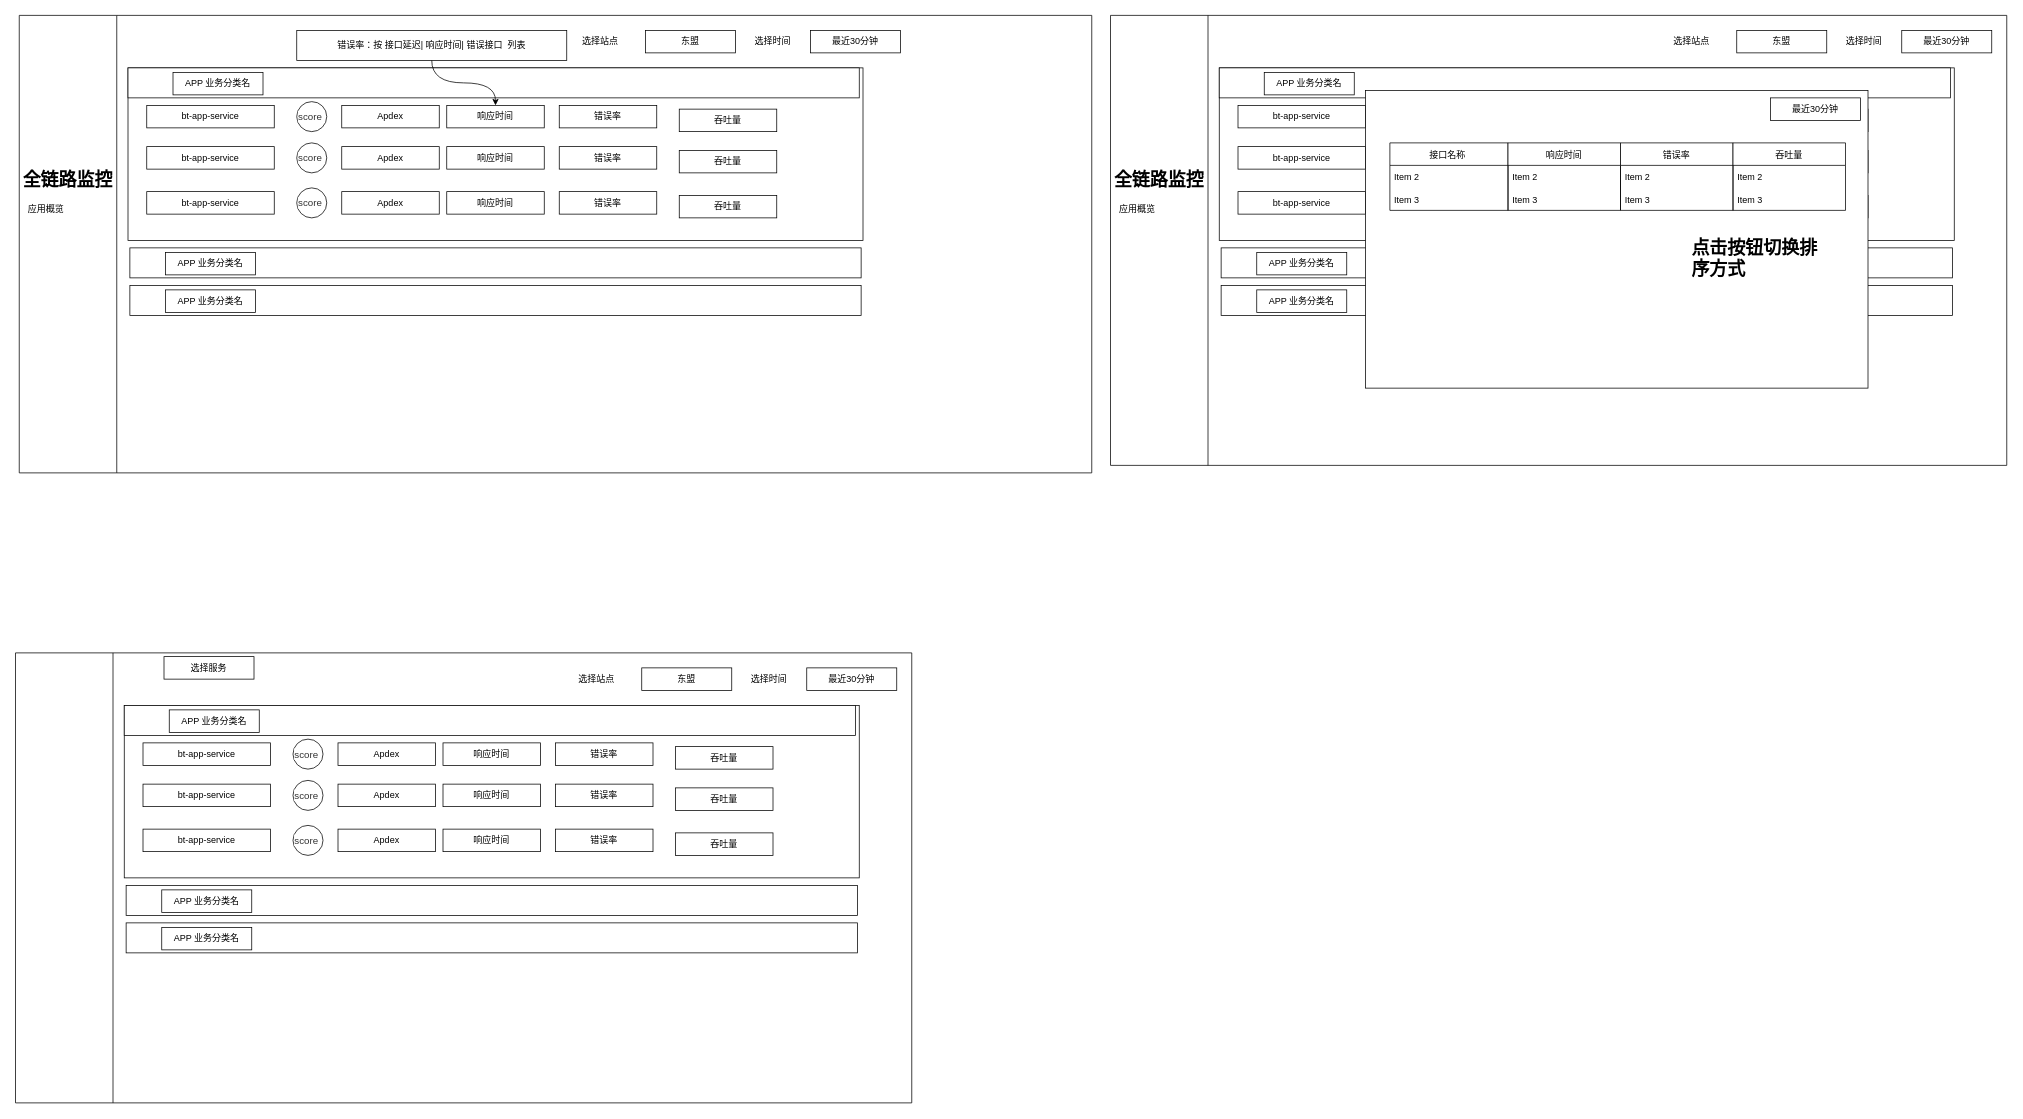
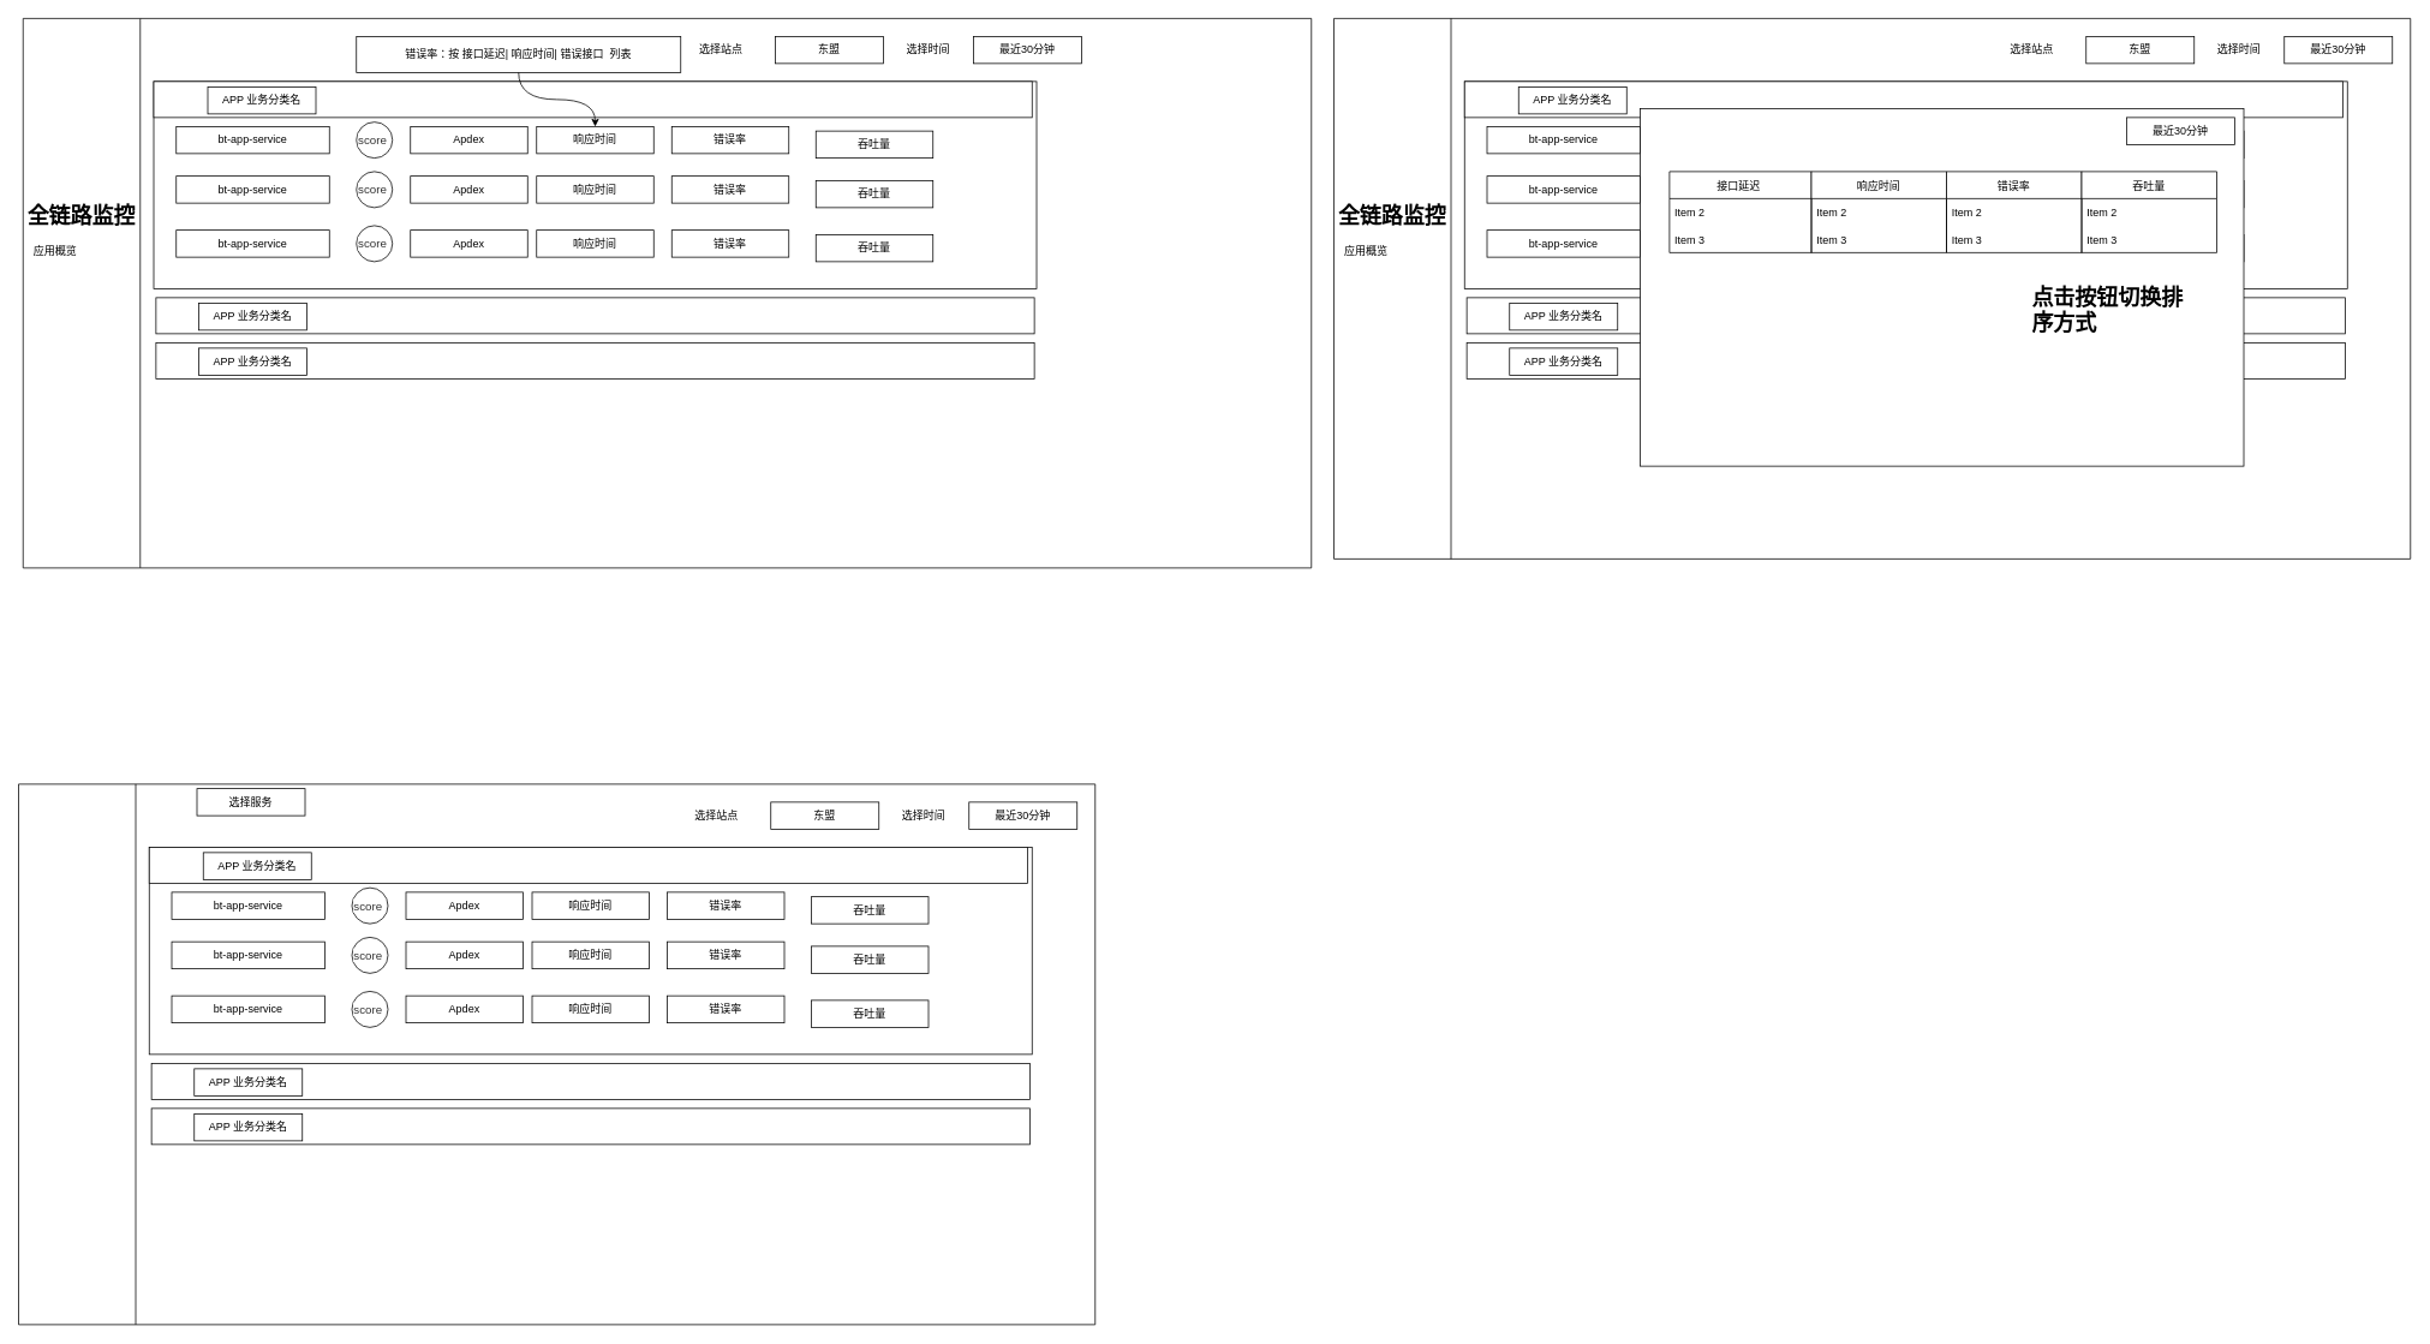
- <mxCell id="107" value="接口名称 " style="swimlane;fontStyle=0;childLayout=stackLayout;horizontal=1;startSize=30;horizontalStack=0;resizeParent=1;resizeParentMax=0;resizeLast=0;collapsible=1;marginBottom=0;" vertex="1" parent="72"><mxGeometry x="372.5" y="170" width="157.5" height="90" as="geometry" /></mxCell>
+ <mxCell id="107" value="接口延迟 " style="swimlane;fontStyle=0;childLayout=stackLayout;horizontal=1;startSize=30;horizontalStack=0;resizeParent=1;resizeParentMax=0;resizeLast=0;collapsible=1;marginBottom=0;" vertex="1" parent="72"><mxGeometry x="372.5" y="170" width="157.5" height="90" as="geometry" /></mxCell>
